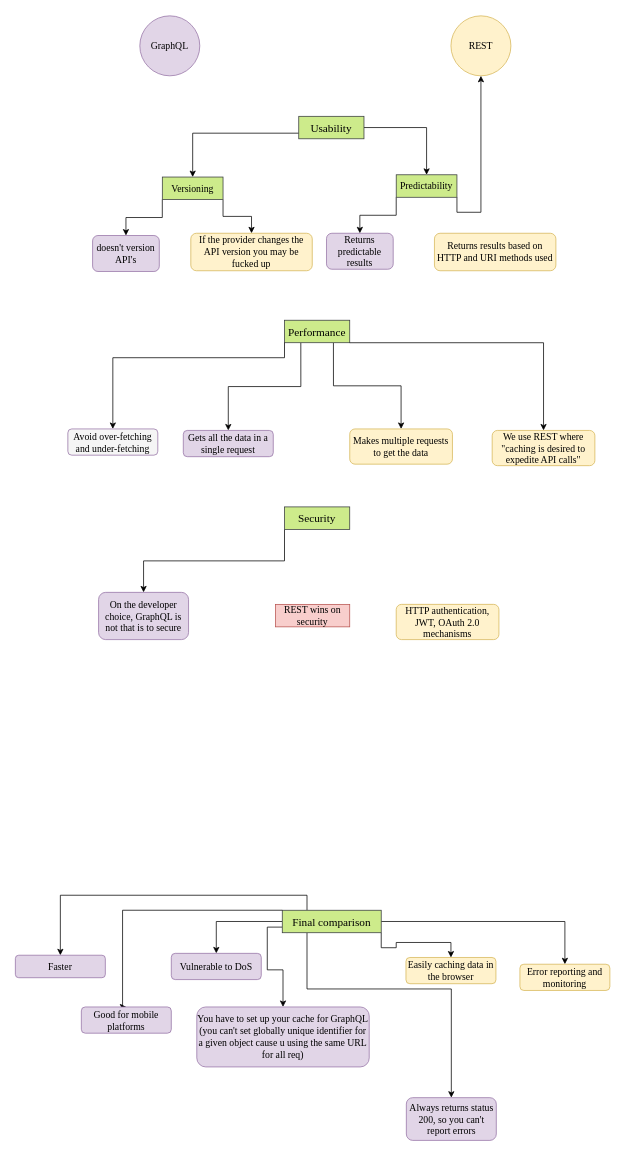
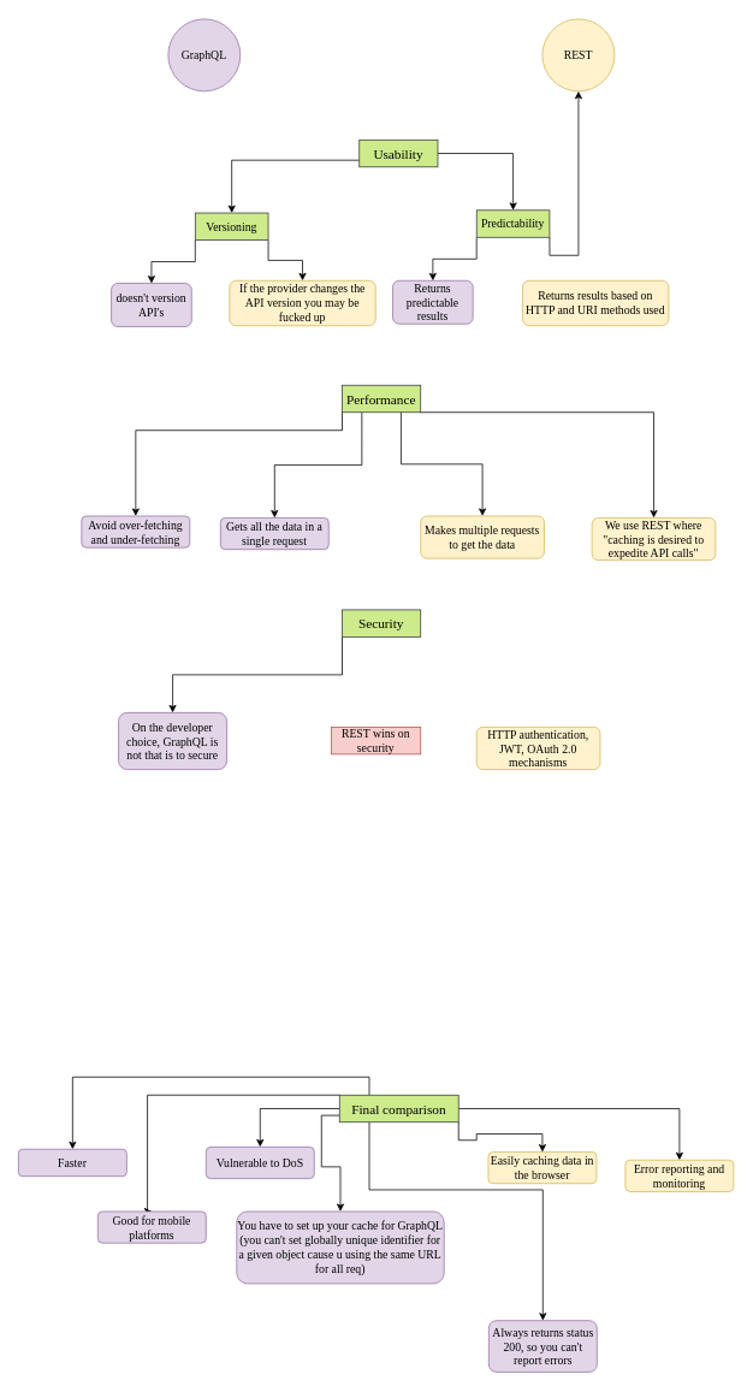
- <mxCell id="23" value="Avoid over-fetching and under-fetching" style="rounded=1;whiteSpace=wrap;html=1;fontFamily=Nunito;fontSource=https%3A%2F%2Ffonts.googleapis.com%2Fcss%3Ffamily%3DNunito;fontSize=13;fillColor=#f5f5f5;strokeColor=#9673a6;" vertex="1" parent="1"><mxGeometry x="90" y="571" width="120" height="35" as="geometry" /></mxCell>
+ <mxCell id="23" value="Avoid over-fetching and under-fetching" style="rounded=1;whiteSpace=wrap;html=1;fontFamily=Nunito;fontSource=https%3A%2F%2Ffonts.googleapis.com%2Fcss%3Ffamily%3DNunito;fontSize=13;fillColor=#e1d5e7;strokeColor=#9673a6;" vertex="1" parent="1"><mxGeometry x="90" y="571" width="120" height="35" as="geometry" /></mxCell>
